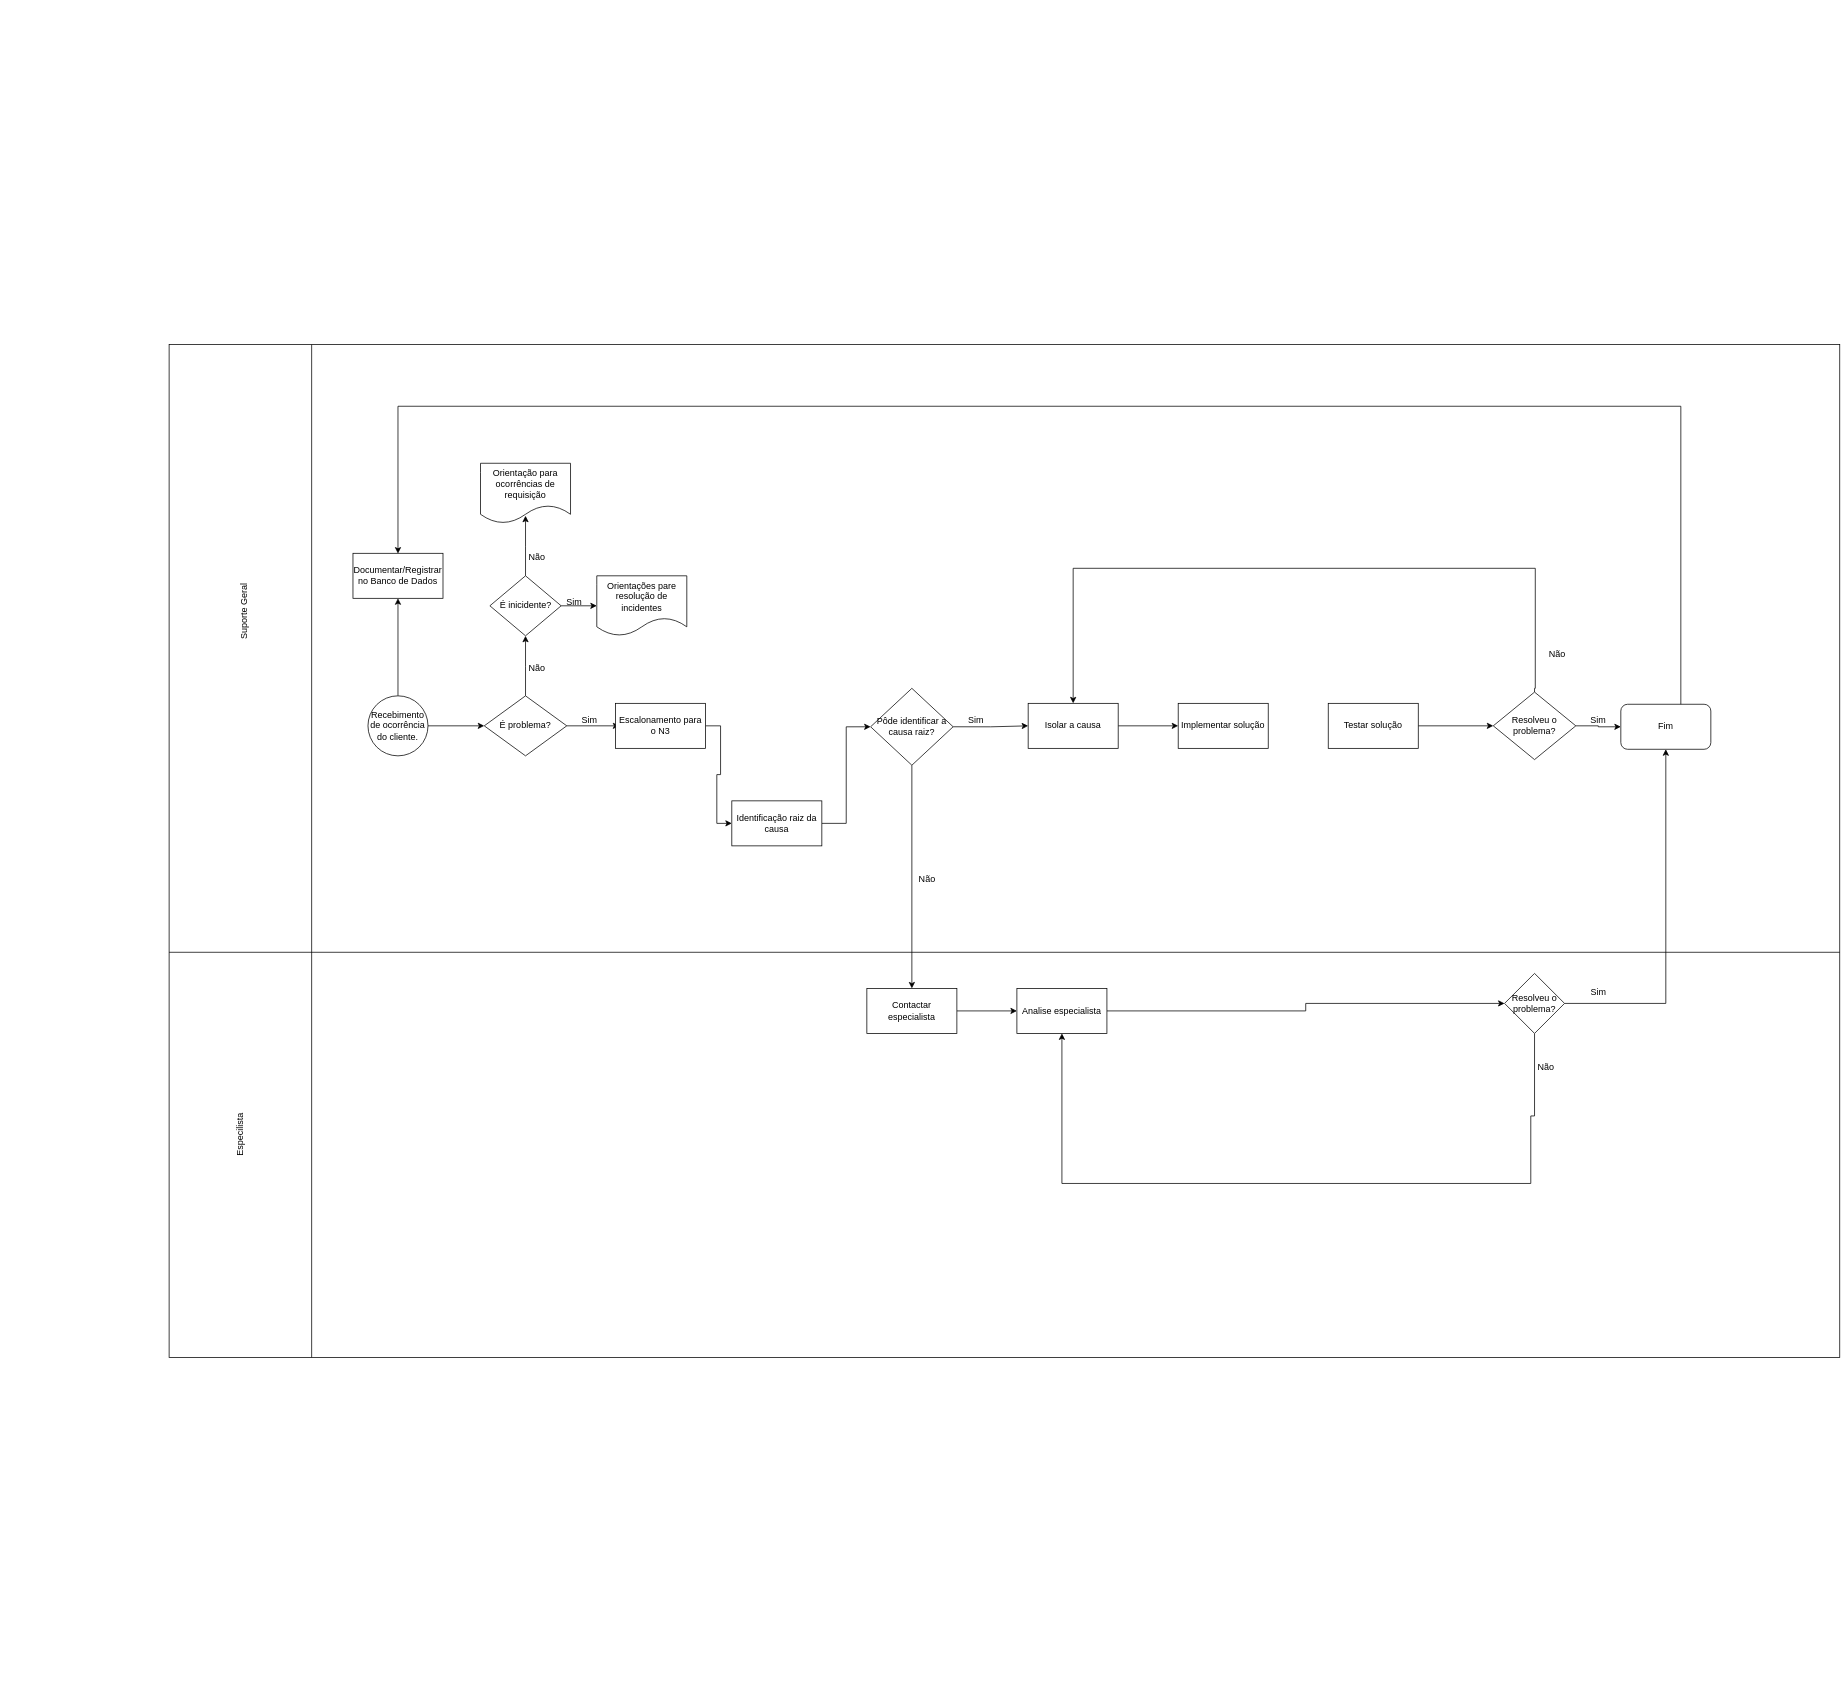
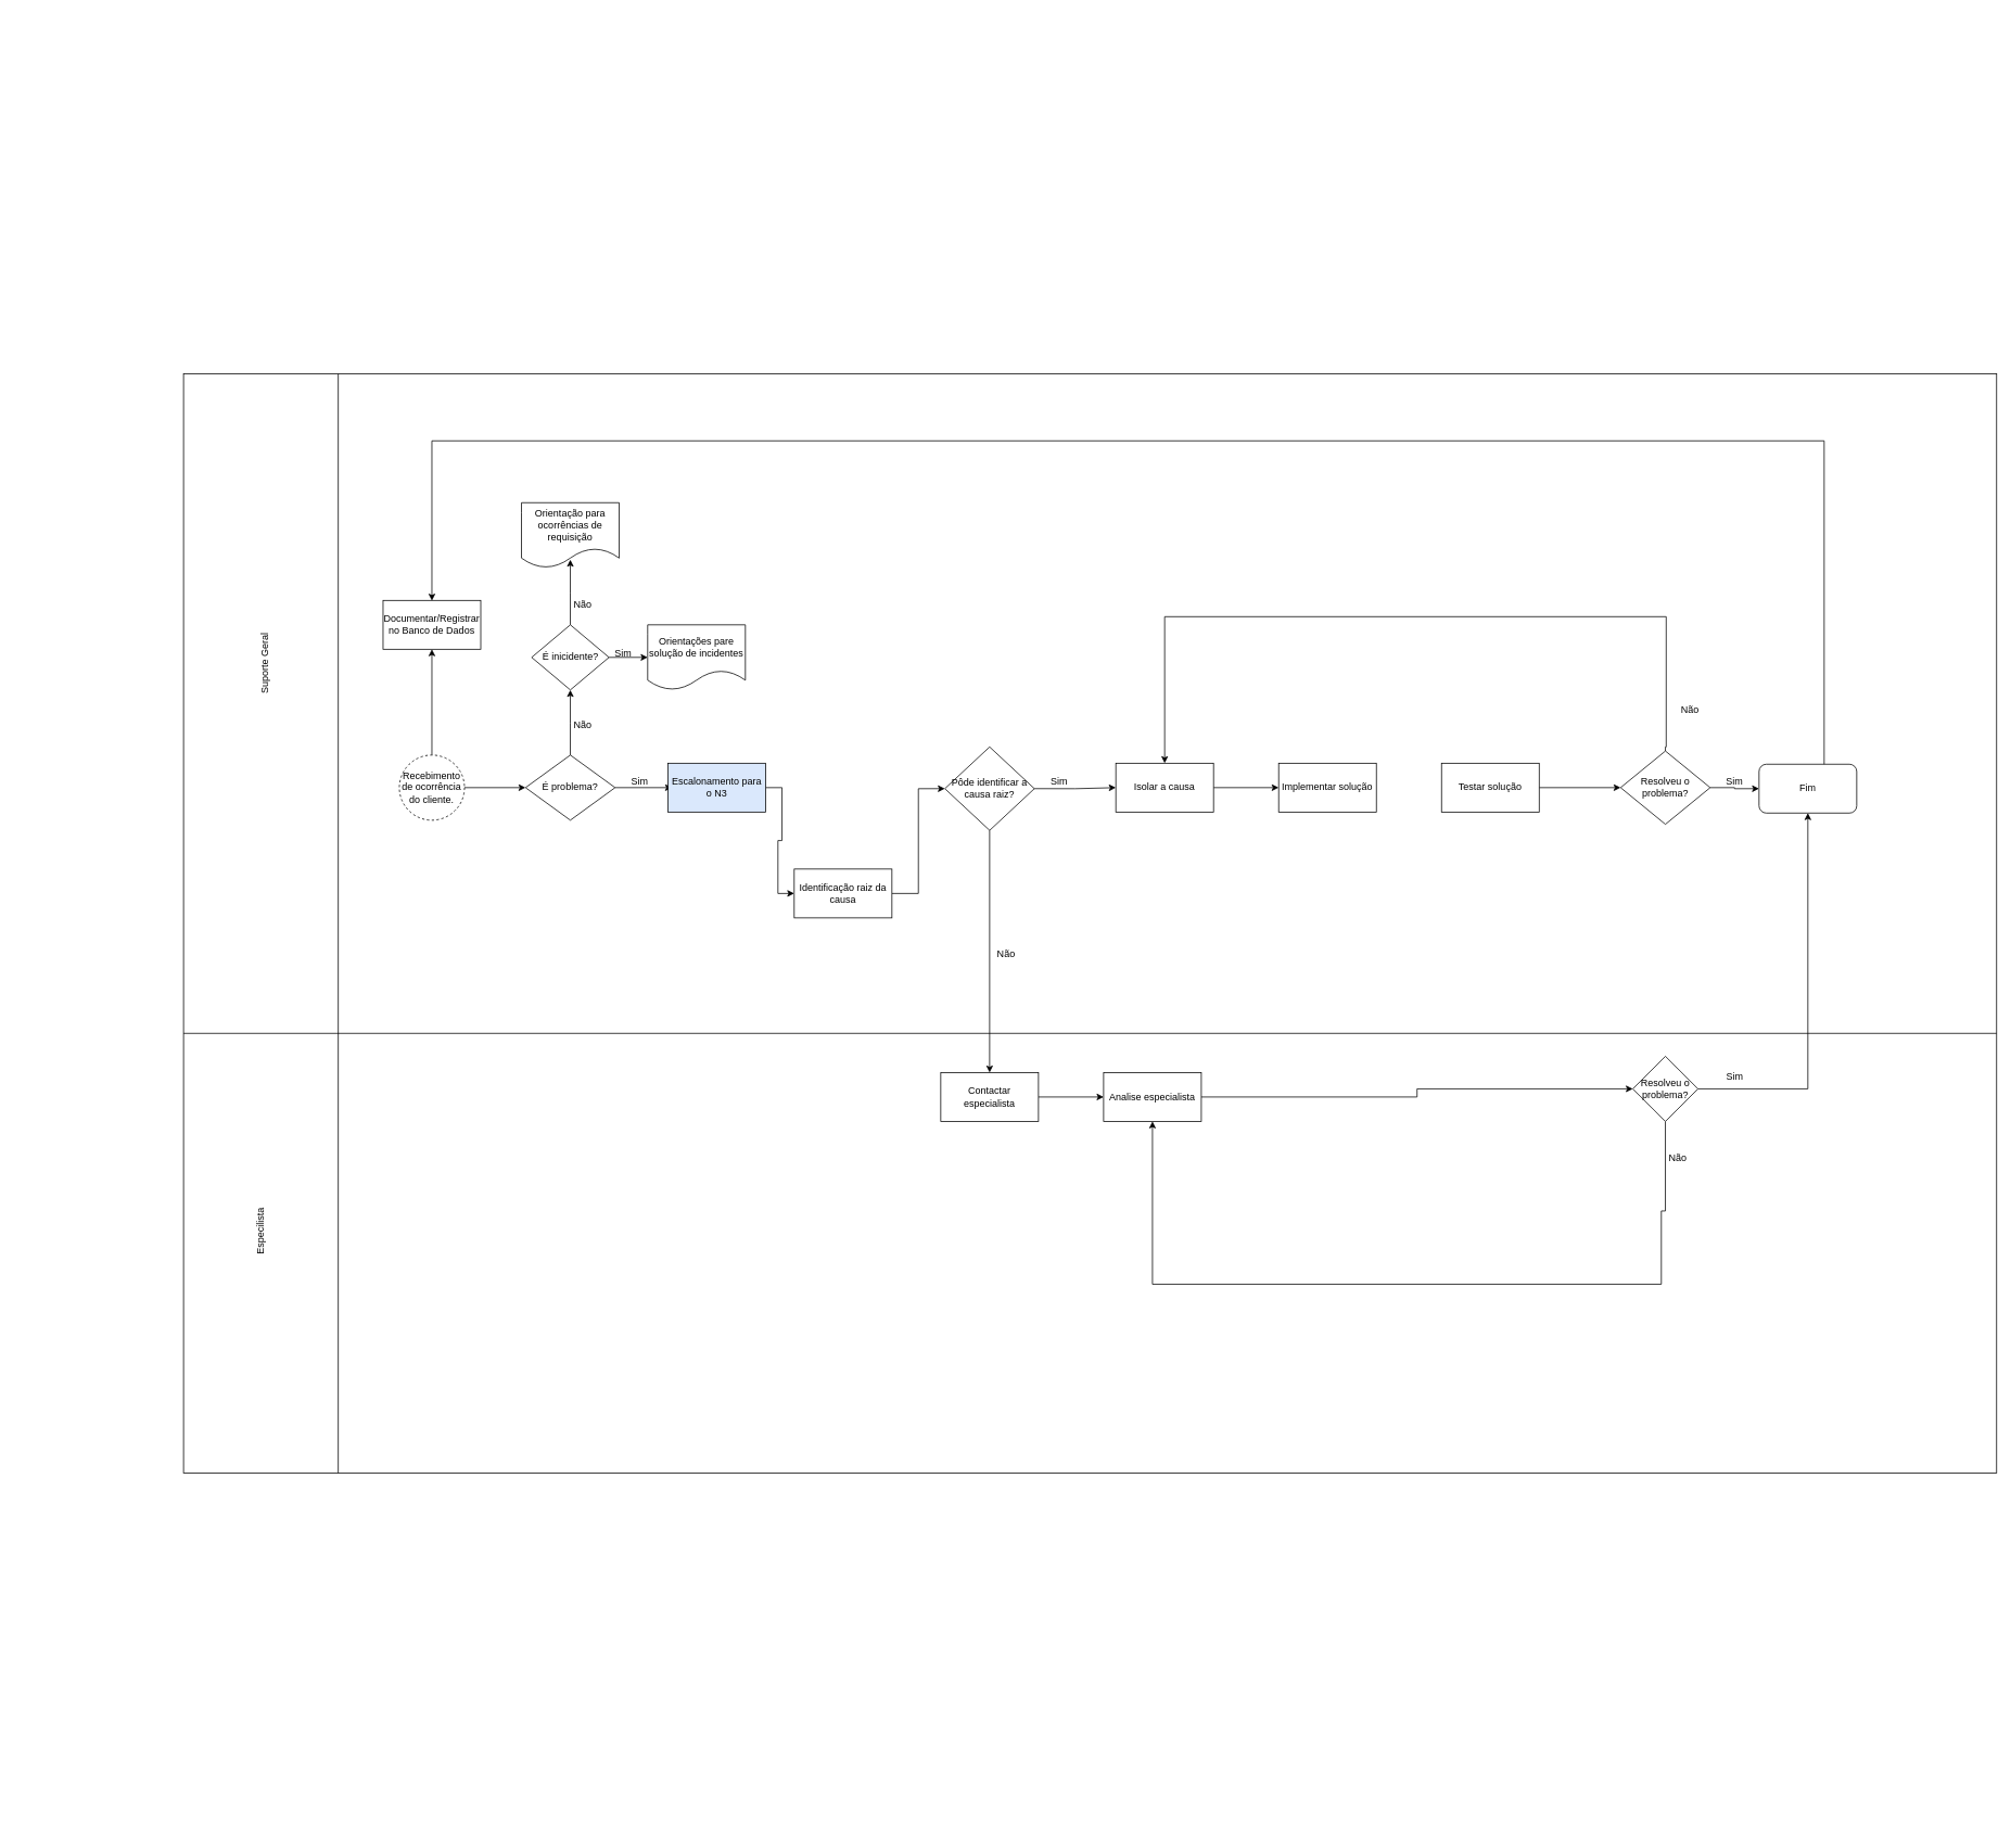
- <mxCell id="15" value="Orientações pare resolução de incidentes" style="shape=document;whiteSpace=wrap;html=1;boundedLbl=1;" vertex="1" parent="1"><mxGeometry x="795" y="767" width="120" height="80" as="geometry" /></mxCell>
+ <mxCell id="15" value="Orientações pare solução de incidentes" style="shape=document;whiteSpace=wrap;html=1;boundedLbl=1;" vertex="1" parent="1"><mxGeometry x="795" y="767" width="120" height="80" as="geometry" /></mxCell>
- <mxCell id="5" value="Recebimento de ocorrência do cliente." style="ellipse;whiteSpace=wrap;html=1;aspect=fixed;" vertex="1" parent="1"><mxGeometry x="490" y="927" width="80" height="80" as="geometry" /></mxCell>
+ <mxCell id="5" value="Recebimento de ocorrência do cliente." style="ellipse;whiteSpace=wrap;html=1;aspect=fixed;dashed=1;" vertex="1" parent="1"><mxGeometry x="490" y="927" width="80" height="80" as="geometry" /></mxCell>
- <mxCell id="35" value="Escalonamento para o N3" style="rounded=0;whiteSpace=wrap;html=1;" vertex="1" parent="1"><mxGeometry x="820" y="937" width="120" height="60" as="geometry" /></mxCell>
+ <mxCell id="35" value="Escalonamento para o N3" style="rounded=0;whiteSpace=wrap;html=1;fillColor=#dae8fc;" vertex="1" parent="1"><mxGeometry x="820" y="937" width="120" height="60" as="geometry" /></mxCell>
